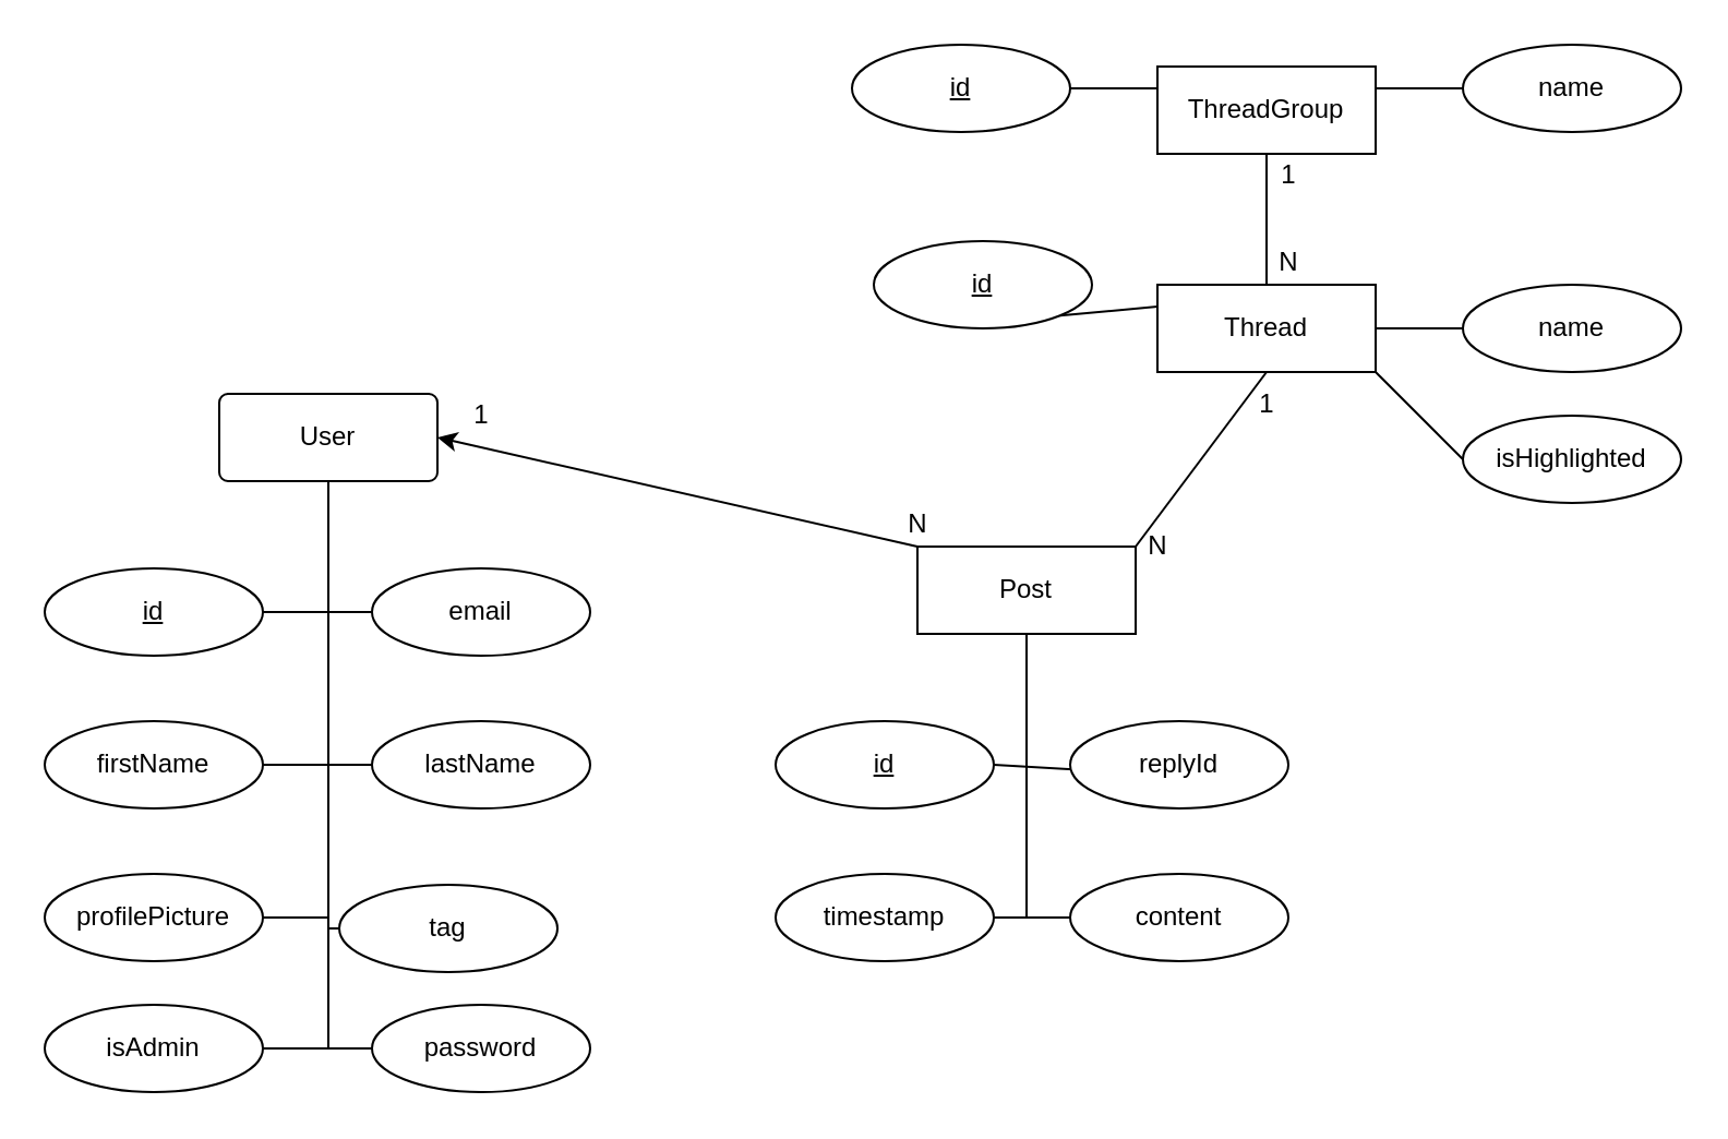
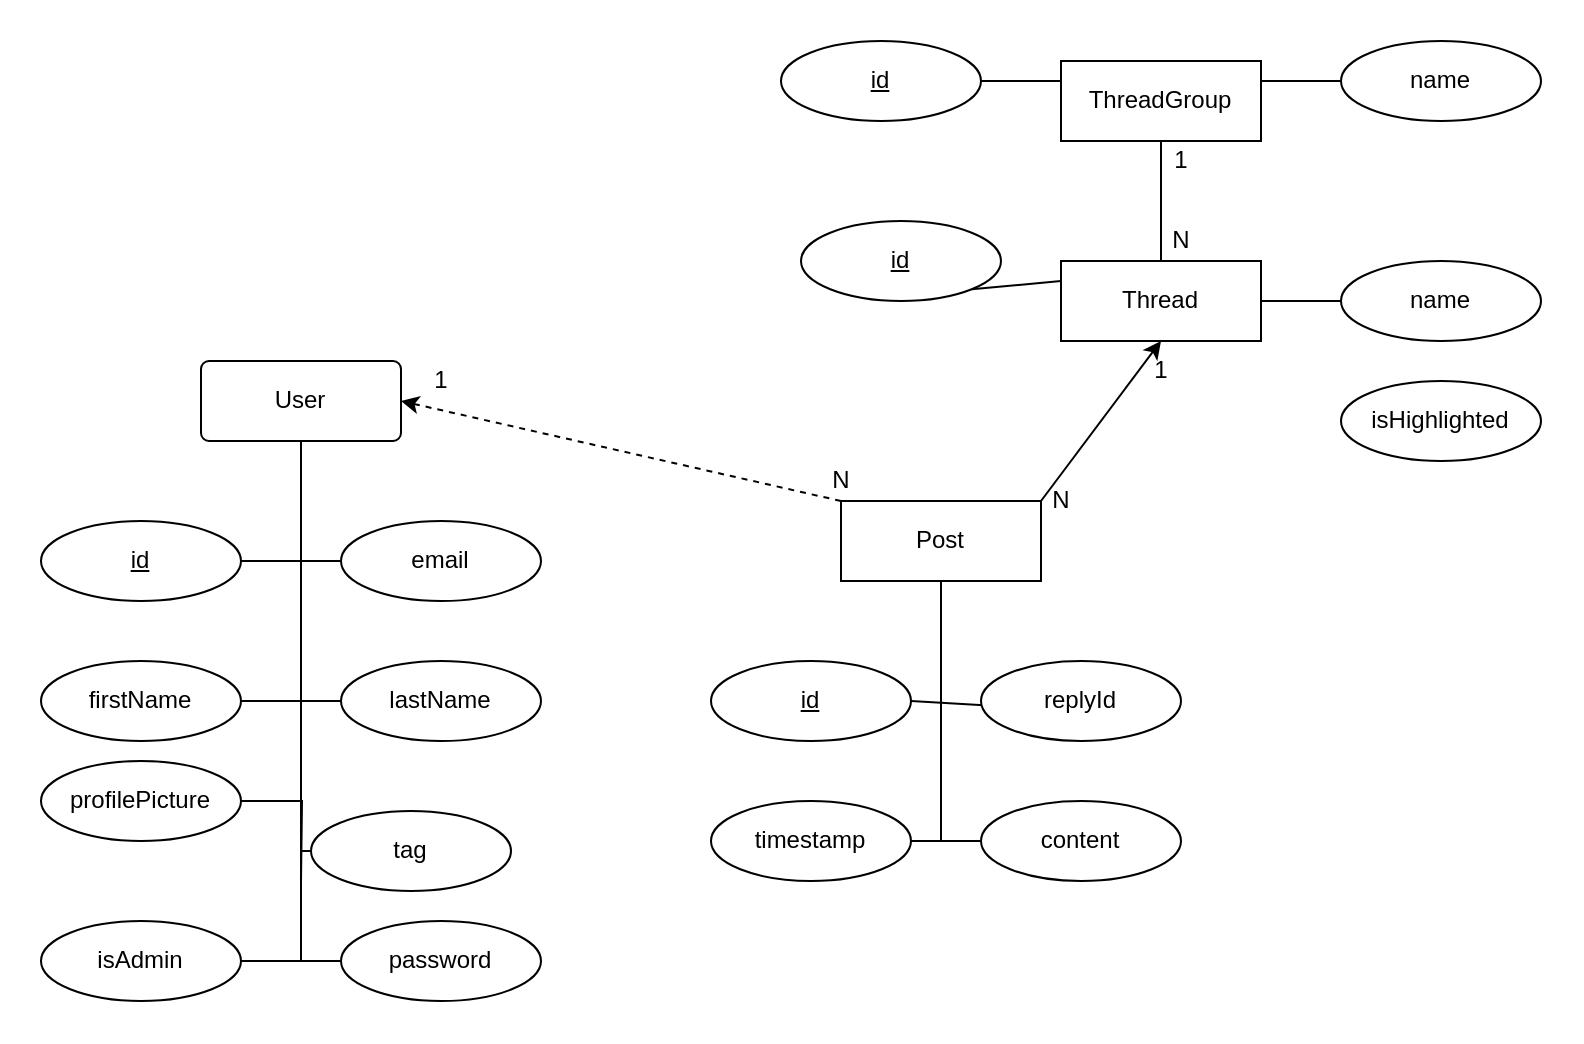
- <mxCell id="35" style="edgeStyle=none;rounded=0;orthogonalLoop=1;jettySize=auto;html=1;exitX=1;exitY=0;exitDx=0;exitDy=0;entryX=0.5;entryY=1;entryDx=0;entryDy=0;startArrow=none;startFill=0;endArrow=none;endFill=1;" edge="1" parent="1" source="38" target="26"><mxGeometry relative="1" as="geometry" /></mxCell>
+ <mxCell id="35" style="edgeStyle=none;rounded=0;orthogonalLoop=1;jettySize=auto;html=1;exitX=1;exitY=0;exitDx=0;exitDy=0;entryX=0.5;entryY=1;entryDx=0;entryDy=0;startArrow=none;startFill=0;endArrow=classic;endFill=1;" edge="1" parent="1" source="38" target="26"><mxGeometry relative="1" as="geometry" /></mxCell>
- <mxCell id="33" style="edgeStyle=none;rounded=0;orthogonalLoop=1;jettySize=auto;html=1;exitX=0;exitY=0.5;exitDx=0;exitDy=0;entryX=1;entryY=1;entryDx=0;entryDy=0;startArrow=none;startFill=0;endArrow=none;endFill=0;" edge="1" parent="1" source="34" target="26"><mxGeometry relative="1" as="geometry" /></mxCell>
- <mxCell id="36" style="edgeStyle=none;rounded=0;orthogonalLoop=1;jettySize=auto;html=1;exitX=0;exitY=0;exitDx=0;exitDy=0;entryX=1;entryY=0.5;entryDx=0;entryDy=0;startArrow=none;startFill=0;endArrow=classic;endFill=1;" edge="1" parent="1" source="38" target="3"><mxGeometry relative="1" as="geometry" /></mxCell>
+ <mxCell id="36" style="edgeStyle=none;rounded=0;orthogonalLoop=1;jettySize=auto;html=1;exitX=0;exitY=0;exitDx=0;exitDy=0;entryX=1;entryY=0.5;entryDx=0;entryDy=0;startArrow=none;startFill=0;endArrow=classic;endFill=1;dashed=1;" edge="1" parent="1" source="38" target="3"><mxGeometry relative="1" as="geometry" /></mxCell>
- <mxCell id="13" value="profilePicture" style="ellipse;whiteSpace=wrap;html=1;align=center;" vertex="1" parent="1"><mxGeometry x="20" y="400" width="100" height="40" as="geometry" /></mxCell>
+ <mxCell id="13" value="profilePicture" style="ellipse;whiteSpace=wrap;html=1;align=center;" vertex="1" parent="1"><mxGeometry x="20" y="380" width="100" height="40" as="geometry" /></mxCell>
